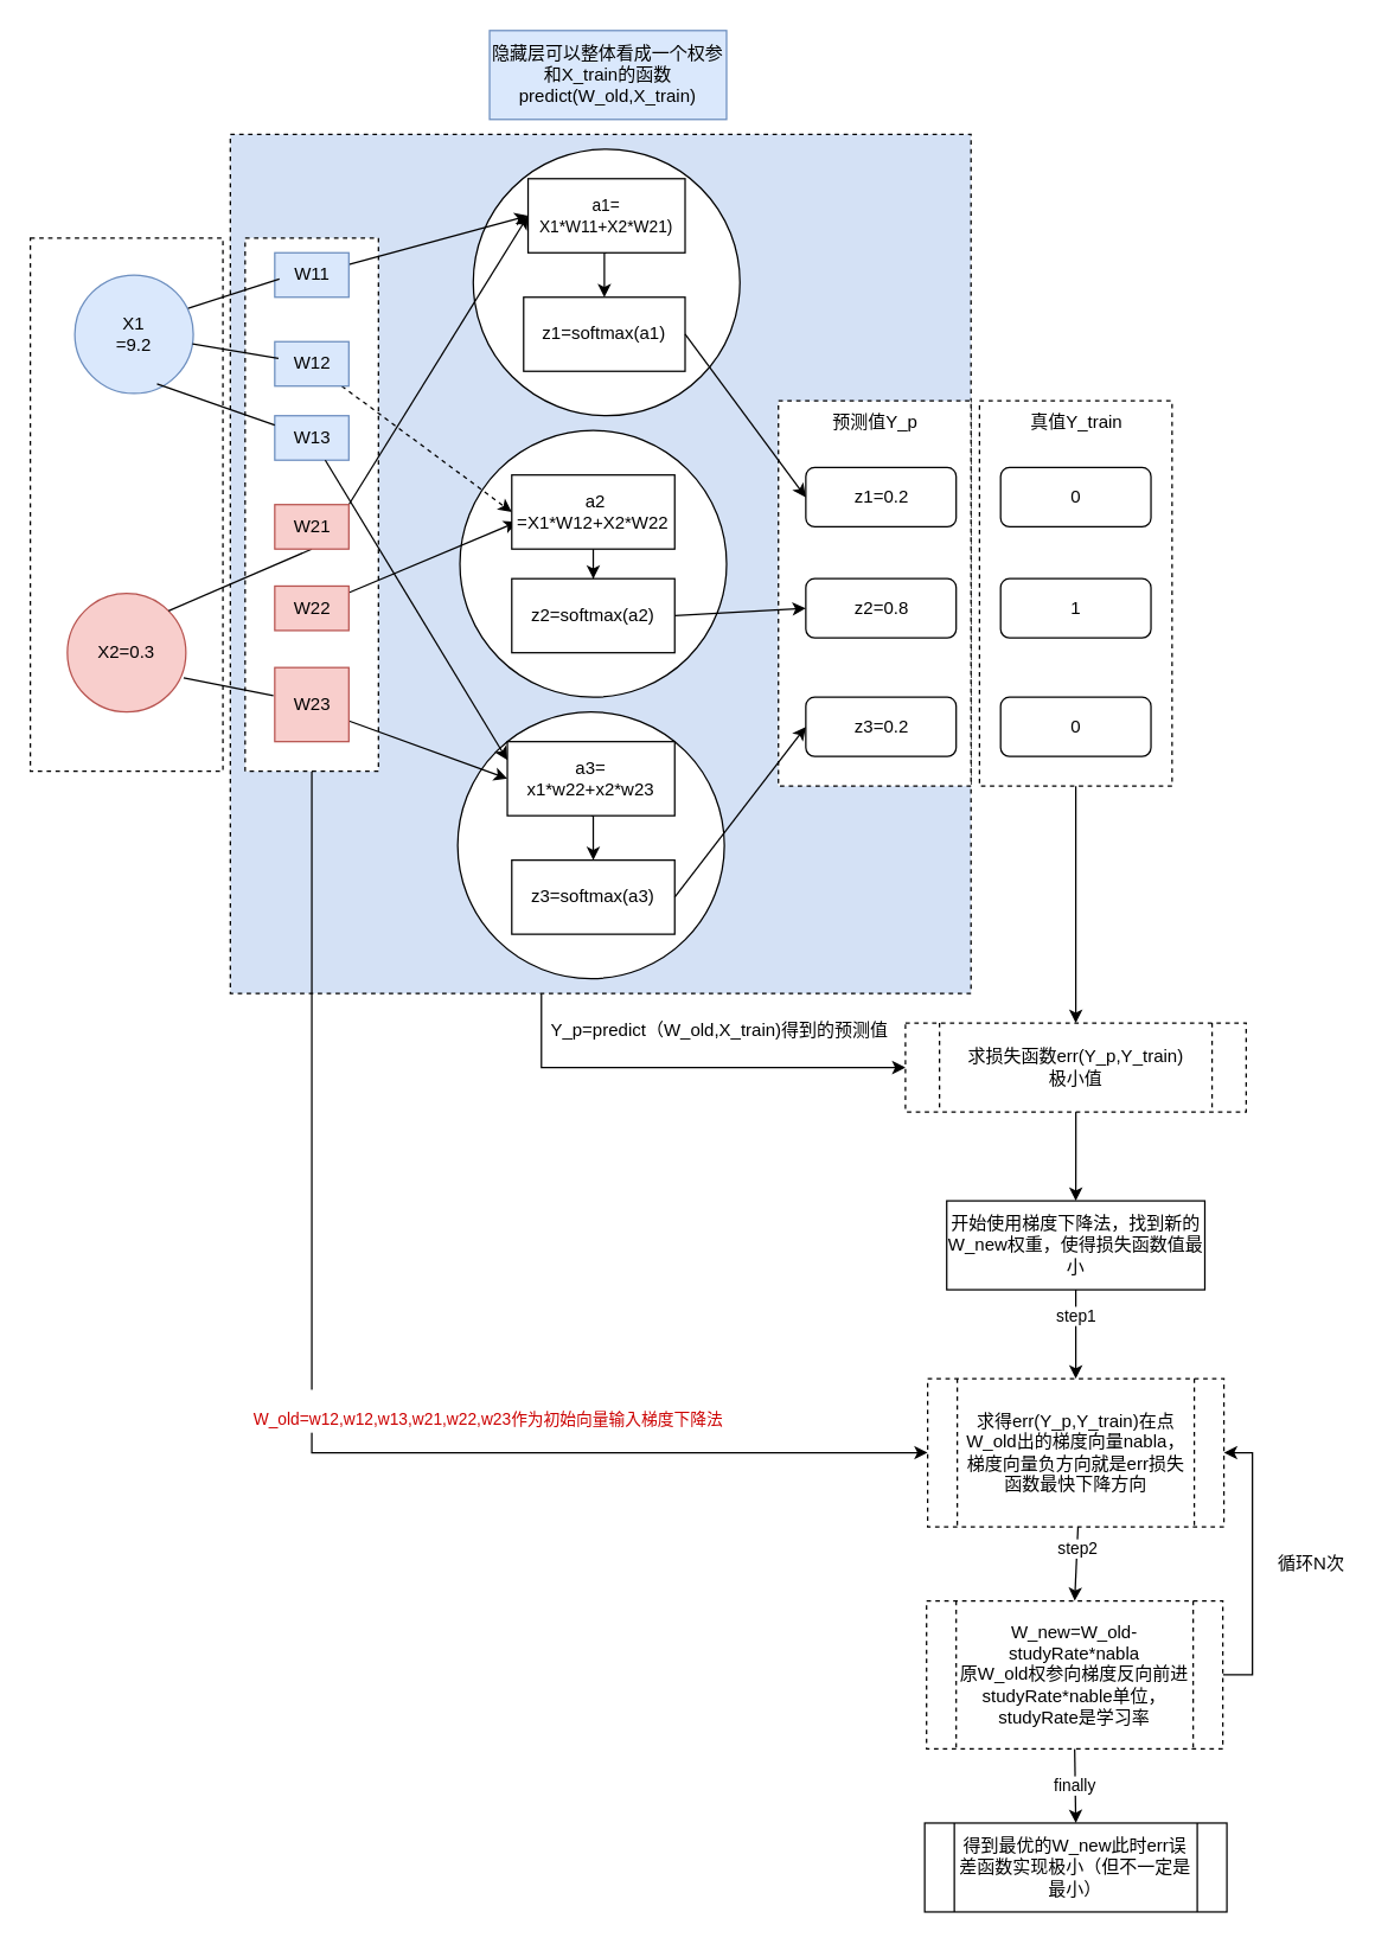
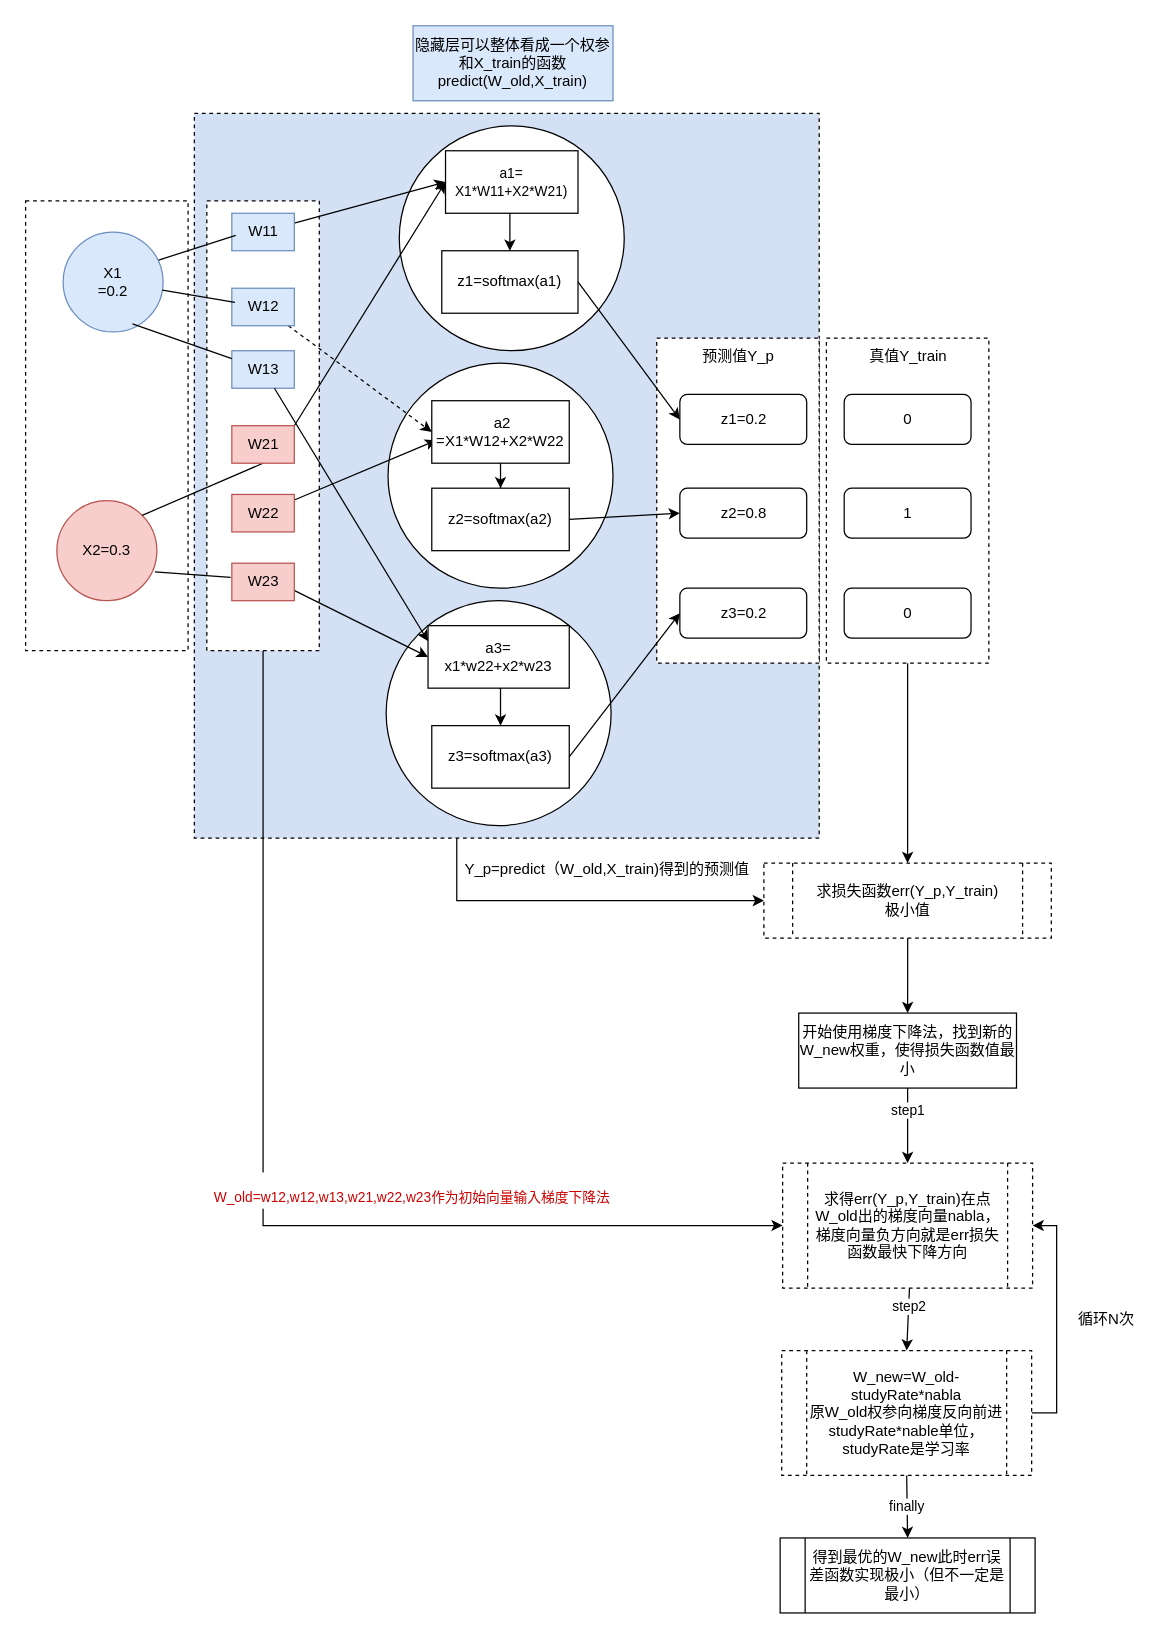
- <mxCell id="15" value="X1&lt;br&gt;=9.2" style="ellipse;whiteSpace=wrap;html=1;fillColor=#dae8fc;strokeColor=#6c8ebf;" parent="1" vertex="1"><mxGeometry x="50" y="185" width="80" height="80" as="geometry" /></mxCell>
+ <mxCell id="15" value="X1&lt;br&gt;=0.2" style="ellipse;whiteSpace=wrap;html=1;fillColor=#dae8fc;strokeColor=#6c8ebf;" parent="1" vertex="1"><mxGeometry x="50" y="185" width="80" height="80" as="geometry" /></mxCell>
- <mxCell id="37" value="W23" style="text;html=1;align=center;verticalAlign=middle;resizable=0;points=[];autosize=1;strokeColor=#b85450;fillColor=#f8cecc;" parent="1" vertex="1"><mxGeometry x="185" y="450" width="50" height="50" as="geometry" /></mxCell>
+ <mxCell id="37" value="W23" style="text;html=1;align=center;verticalAlign=middle;resizable=0;points=[];autosize=1;strokeColor=#b85450;fillColor=#f8cecc;" parent="1" vertex="1"><mxGeometry x="185" y="450" width="50" height="30" as="geometry" /></mxCell>
